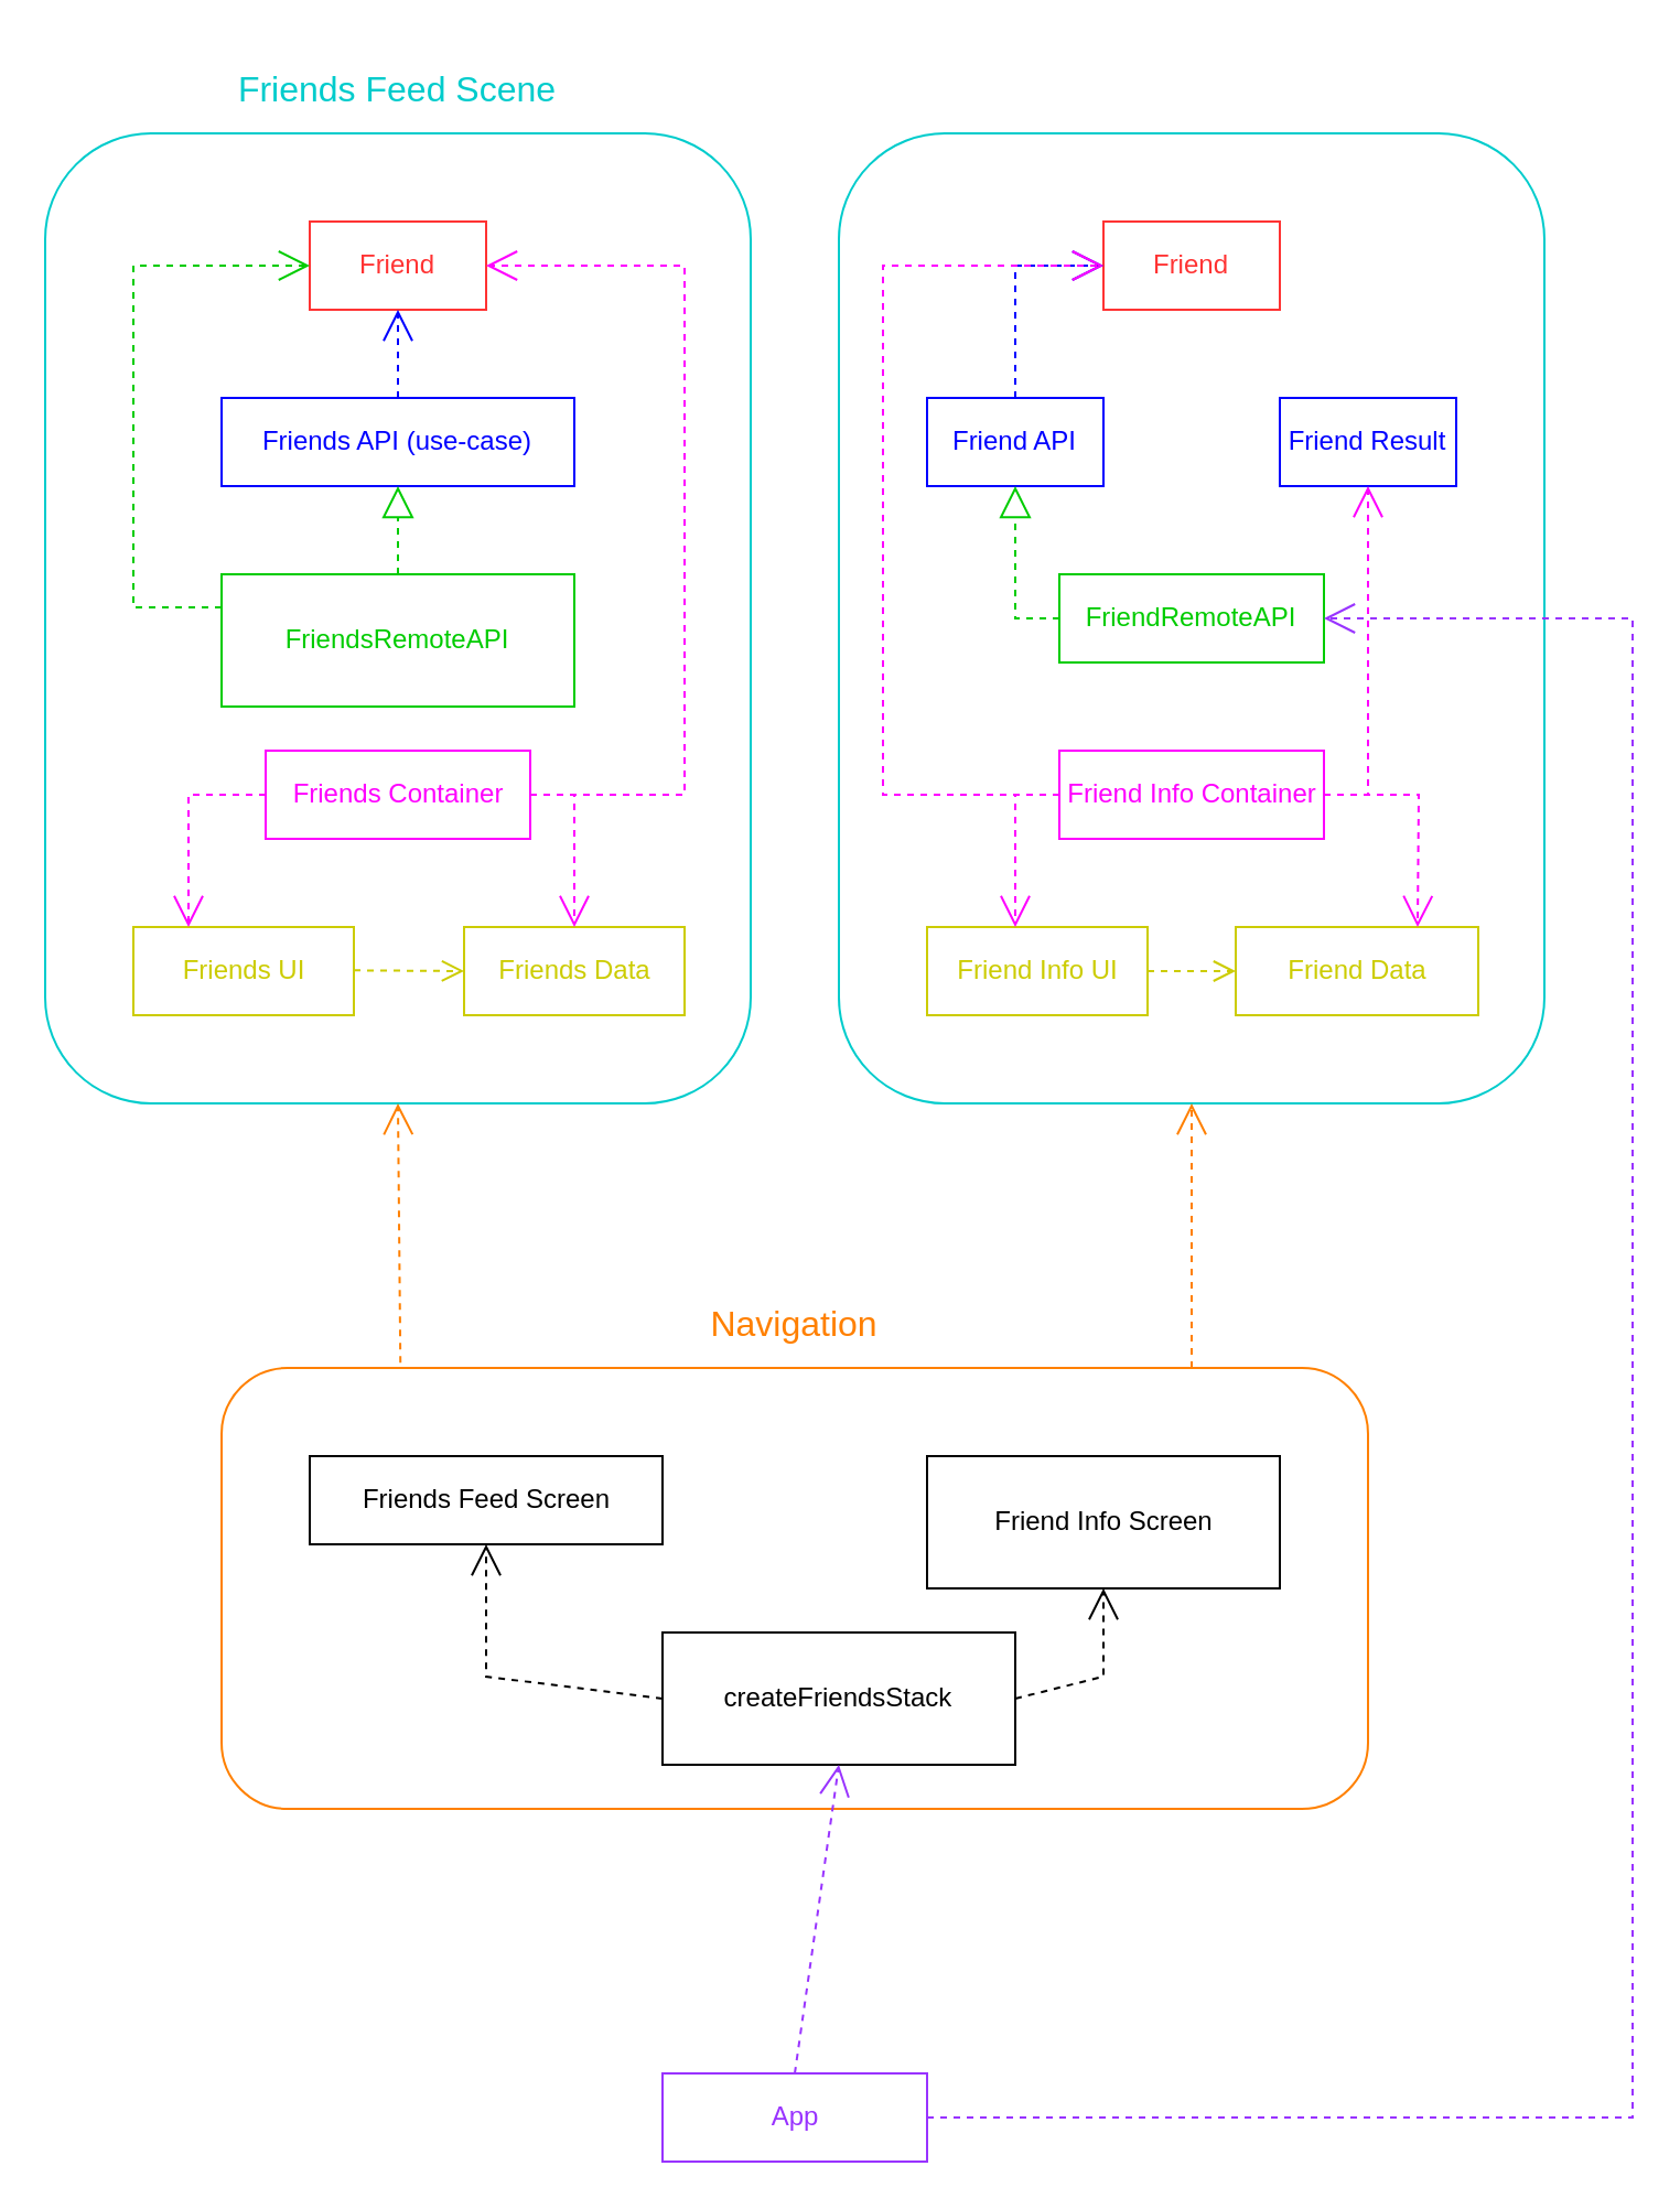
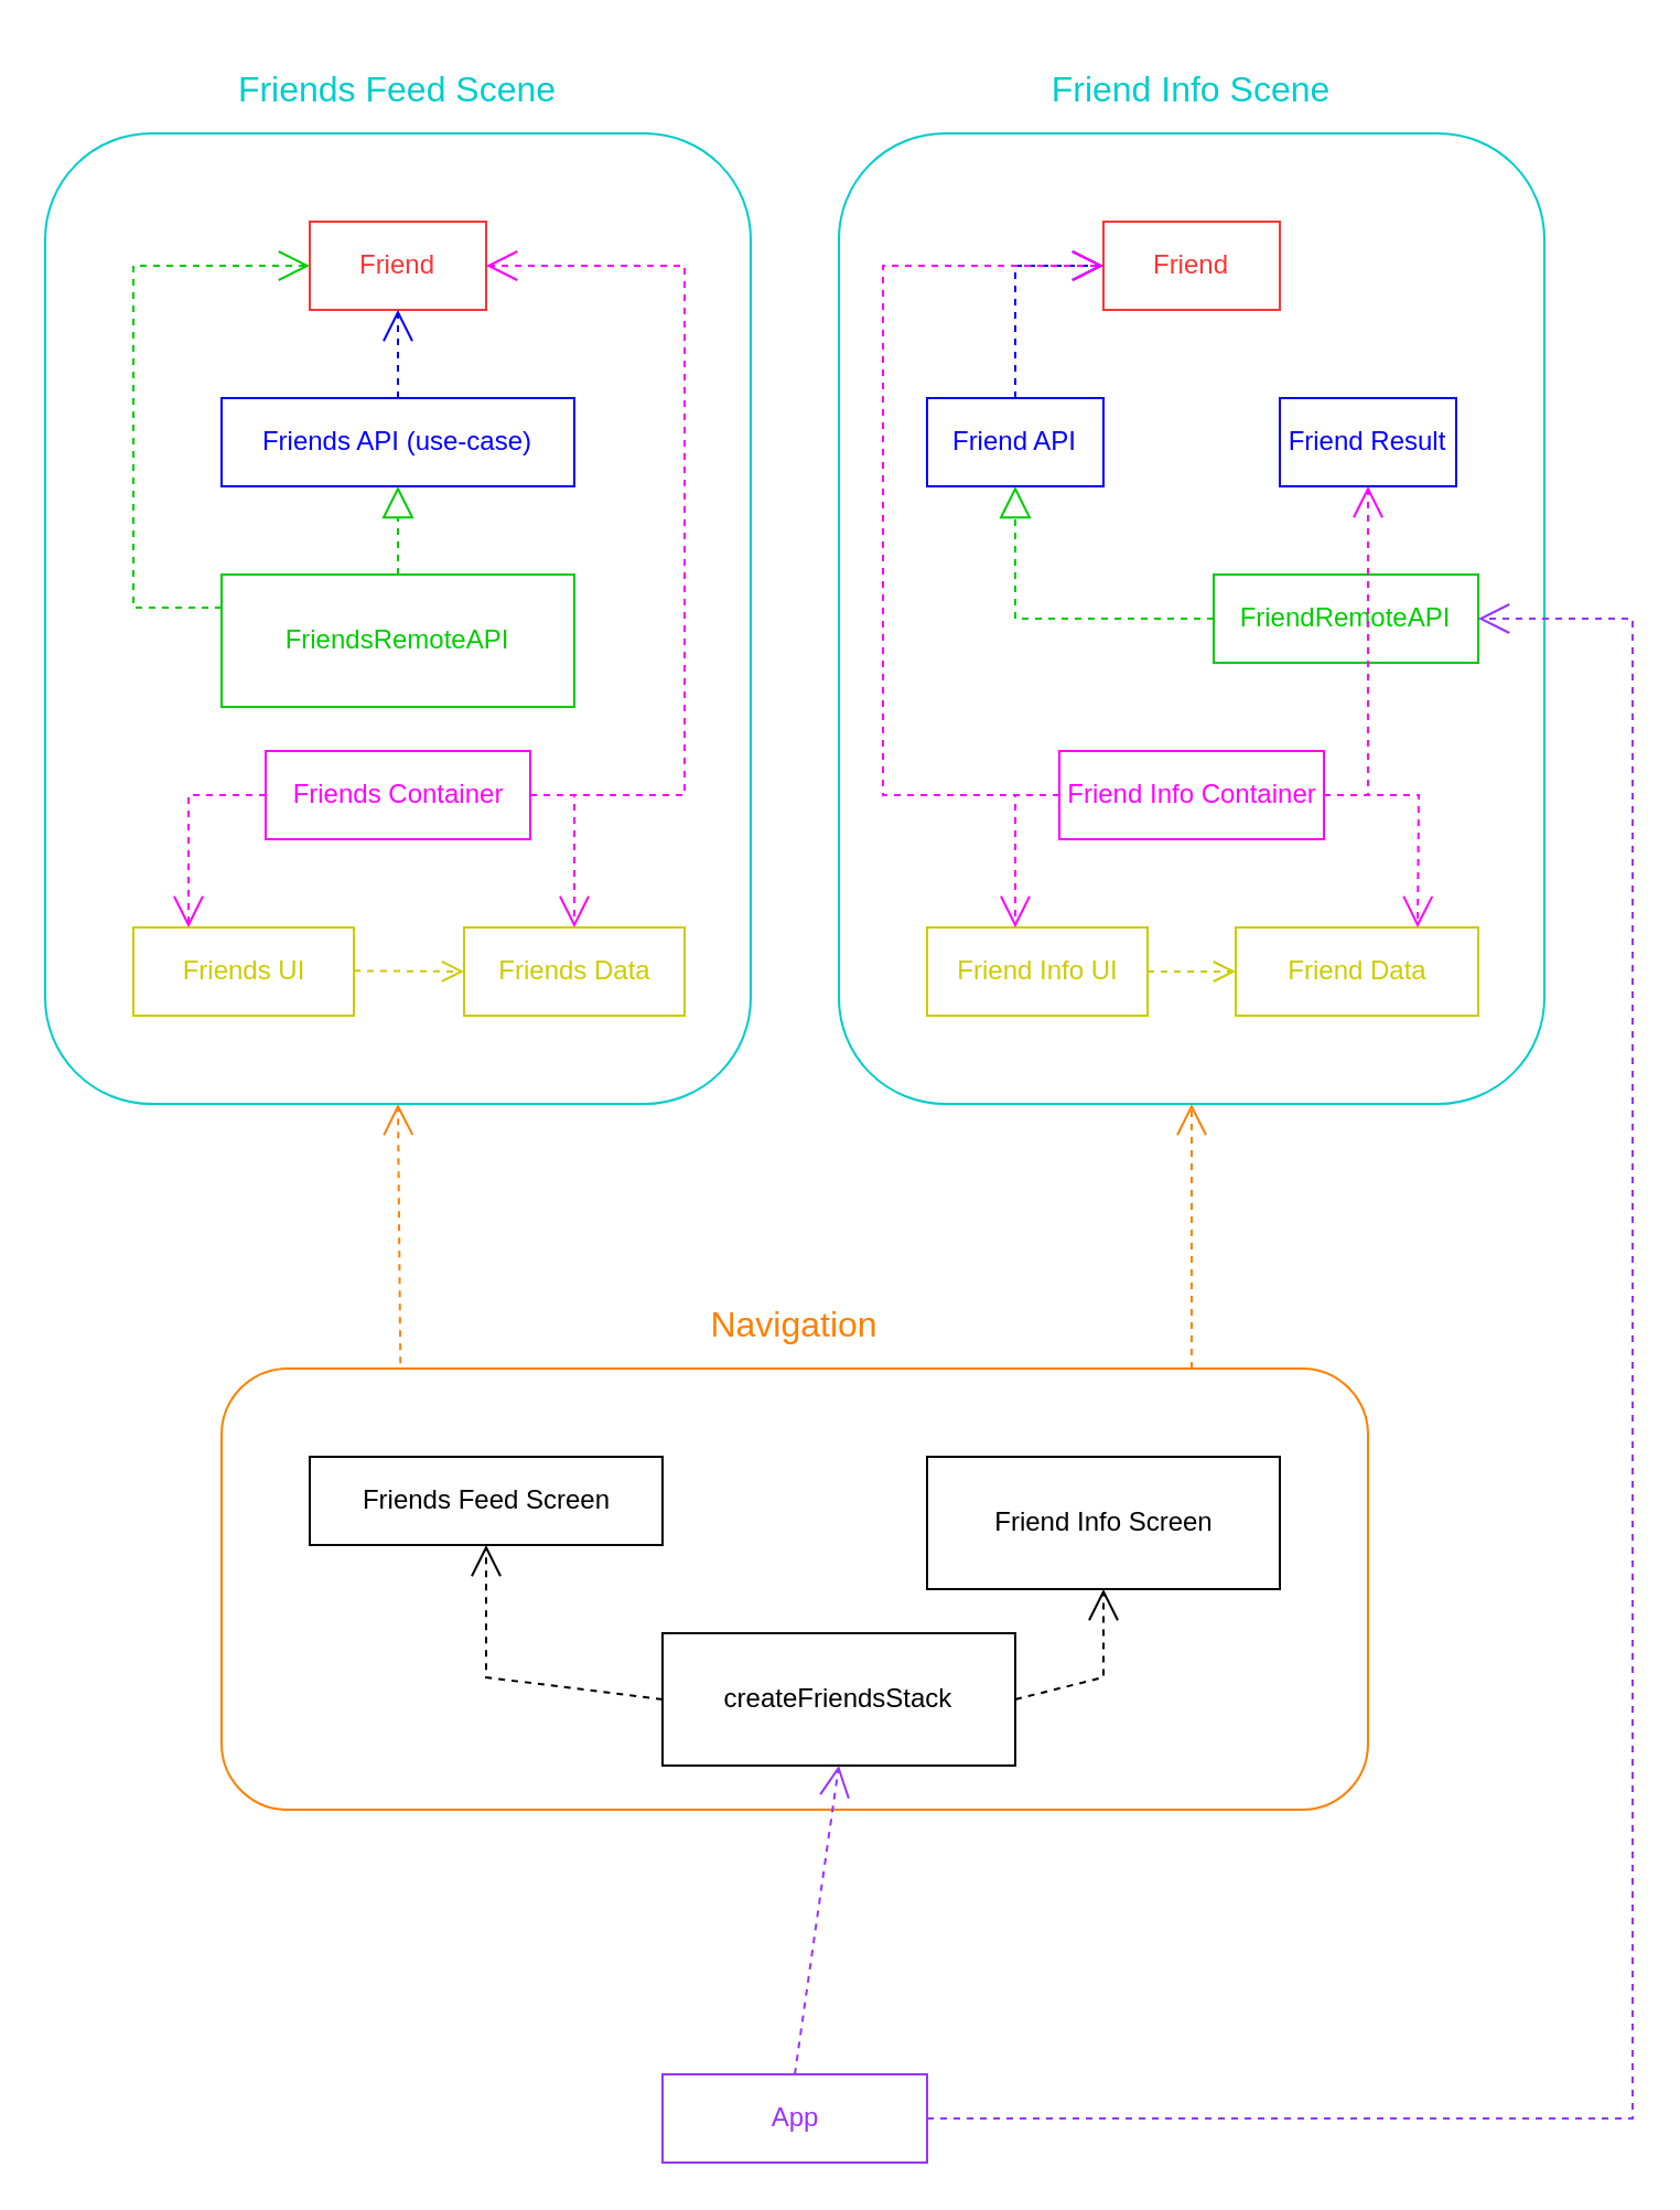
+ <mxCell id="19" value="&lt;font style=&quot;font-size: 16px&quot;&gt;Friend Info Scene&lt;/font&gt;" style="text;html=1;strokeColor=none;fillColor=none;align=center;verticalAlign=middle;whiteSpace=wrap;rounded=0;fontColor=#00CCCC;" parent="1" vertex="1"><mxGeometry x="460" y="20" width="160" height="40" as="geometry" /></mxCell>
- <mxCell id="24" value="&lt;font color=&quot;#00cc00&quot;&gt;FriendRemoteAPI&lt;/font&gt;" style="rounded=0;whiteSpace=wrap;html=1;fontColor=#0000FF;strokeColor=#00CC00;" parent="1" vertex="1"><mxGeometry x="480" y="260" width="120" height="40" as="geometry" /></mxCell>
+ <mxCell id="24" value="&lt;font color=&quot;#00cc00&quot;&gt;FriendRemoteAPI&lt;/font&gt;" style="rounded=0;whiteSpace=wrap;html=1;fontColor=#0000FF;strokeColor=#00CC00;" parent="1" vertex="1"><mxGeometry x="550" y="260" width="120" height="40" as="geometry" /></mxCell>
